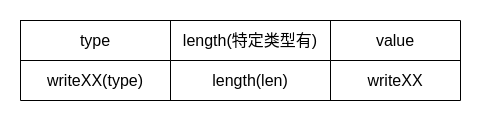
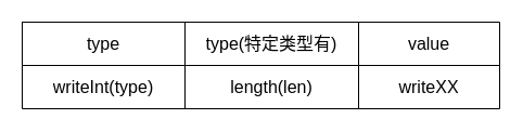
- <mxCell id="5" value="length(特定类型有)" style="shape=partialRectangle;html=1;whiteSpace=wrap;connectable=0;strokeColor=inherit;overflow=hidden;fillColor=none;top=0;left=0;bottom=0;right=0;pointerEvents=1;fontSize=16;" vertex="1" parent="3"><mxGeometry x="150" width="160" height="40" as="geometry"><mxRectangle width="160" height="40" as="alternateBounds" /></mxGeometry></mxCell>
+ <mxCell id="5" value="type(特定类型有)" style="shape=partialRectangle;html=1;whiteSpace=wrap;connectable=0;strokeColor=inherit;overflow=hidden;fillColor=none;top=0;left=0;bottom=0;right=0;pointerEvents=1;fontSize=16;" vertex="1" parent="3"><mxGeometry x="150" width="160" height="40" as="geometry"><mxRectangle width="160" height="40" as="alternateBounds" /></mxGeometry></mxCell>
- <mxCell id="8" value="writeXX(type)" style="shape=partialRectangle;html=1;whiteSpace=wrap;connectable=0;strokeColor=inherit;overflow=hidden;fillColor=none;top=0;left=0;bottom=0;right=0;pointerEvents=1;fontSize=16;" vertex="1" parent="7"><mxGeometry width="150" height="40" as="geometry"><mxRectangle width="150" height="40" as="alternateBounds" /></mxGeometry></mxCell>
+ <mxCell id="8" value="writeInt(type)" style="shape=partialRectangle;html=1;whiteSpace=wrap;connectable=0;strokeColor=inherit;overflow=hidden;fillColor=none;top=0;left=0;bottom=0;right=0;pointerEvents=1;fontSize=16;" vertex="1" parent="7"><mxGeometry width="150" height="40" as="geometry"><mxRectangle width="150" height="40" as="alternateBounds" /></mxGeometry></mxCell>
